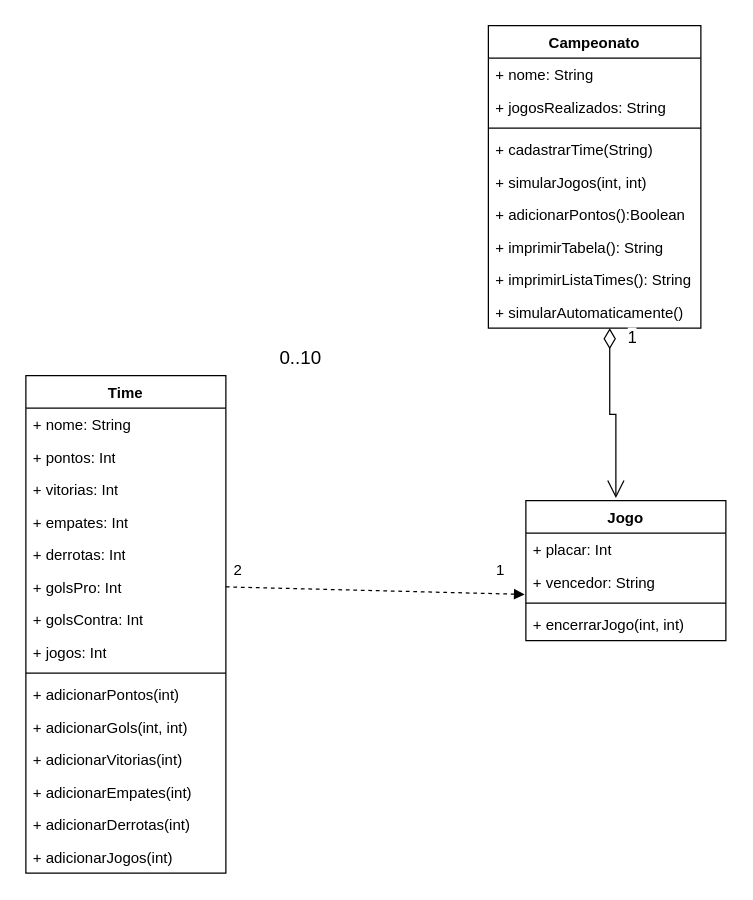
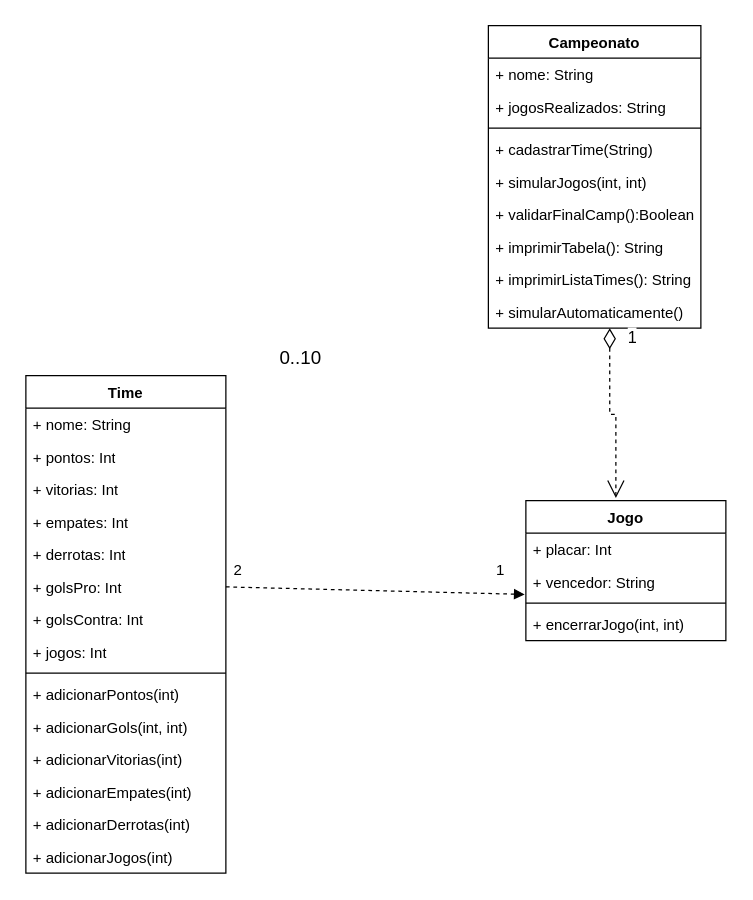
- <mxCell id="8" value="+ adicionarPontos():Boolean" style="text;strokeColor=none;fillColor=none;align=left;verticalAlign=top;spacingLeft=4;spacingRight=4;overflow=hidden;rotatable=0;points=[[0,0.5],[1,0.5]];portConstraint=eastwest;whiteSpace=wrap;html=1;" vertex="1" parent="2"><mxGeometry y="138" width="170" height="26" as="geometry" /></mxCell>
+ <mxCell id="8" value="+ validarFinalCamp():Boolean" style="text;strokeColor=none;fillColor=none;align=left;verticalAlign=top;spacingLeft=4;spacingRight=4;overflow=hidden;rotatable=0;points=[[0,0.5],[1,0.5]];portConstraint=eastwest;whiteSpace=wrap;html=1;" vertex="1" parent="2"><mxGeometry y="138" width="170" height="26" as="geometry" /></mxCell>
- <mxCell id="34" value="&lt;font style=&quot;font-size: 13px;&quot;&gt;1&lt;/font&gt;" style="endArrow=open;html=1;endSize=12;startArrow=diamondThin;startSize=14;startFill=0;edgeStyle=orthogonalEdgeStyle;align=left;verticalAlign=bottom;rounded=0;exitX=0.571;exitY=1;exitDx=0;exitDy=0;exitPerimeter=0;entryX=0.45;entryY=-0.018;entryDx=0;entryDy=0;entryPerimeter=0;" edge="1" parent="1" source="11" target="28"><mxGeometry x="-0.744" y="13" relative="1" as="geometry"><mxPoint x="260" y="380" as="sourcePoint" /><mxPoint x="420" y="380" as="targetPoint" /><mxPoint as="offset" /></mxGeometry></mxCell>
+ <mxCell id="34" value="&lt;font style=&quot;font-size: 13px;&quot;&gt;1&lt;/font&gt;" style="endArrow=open;html=1;endSize=12;startArrow=diamondThin;startSize=14;startFill=0;edgeStyle=orthogonalEdgeStyle;align=left;verticalAlign=bottom;rounded=0;exitX=0.571;exitY=1;exitDx=0;exitDy=0;exitPerimeter=0;entryX=0.45;entryY=-0.018;entryDx=0;entryDy=0;entryPerimeter=0;dashed=1;" edge="1" parent="1" source="11" target="28"><mxGeometry x="-0.744" y="13" relative="1" as="geometry"><mxPoint x="260" y="380" as="sourcePoint" /><mxPoint x="420" y="380" as="targetPoint" /><mxPoint as="offset" /></mxGeometry></mxCell>
